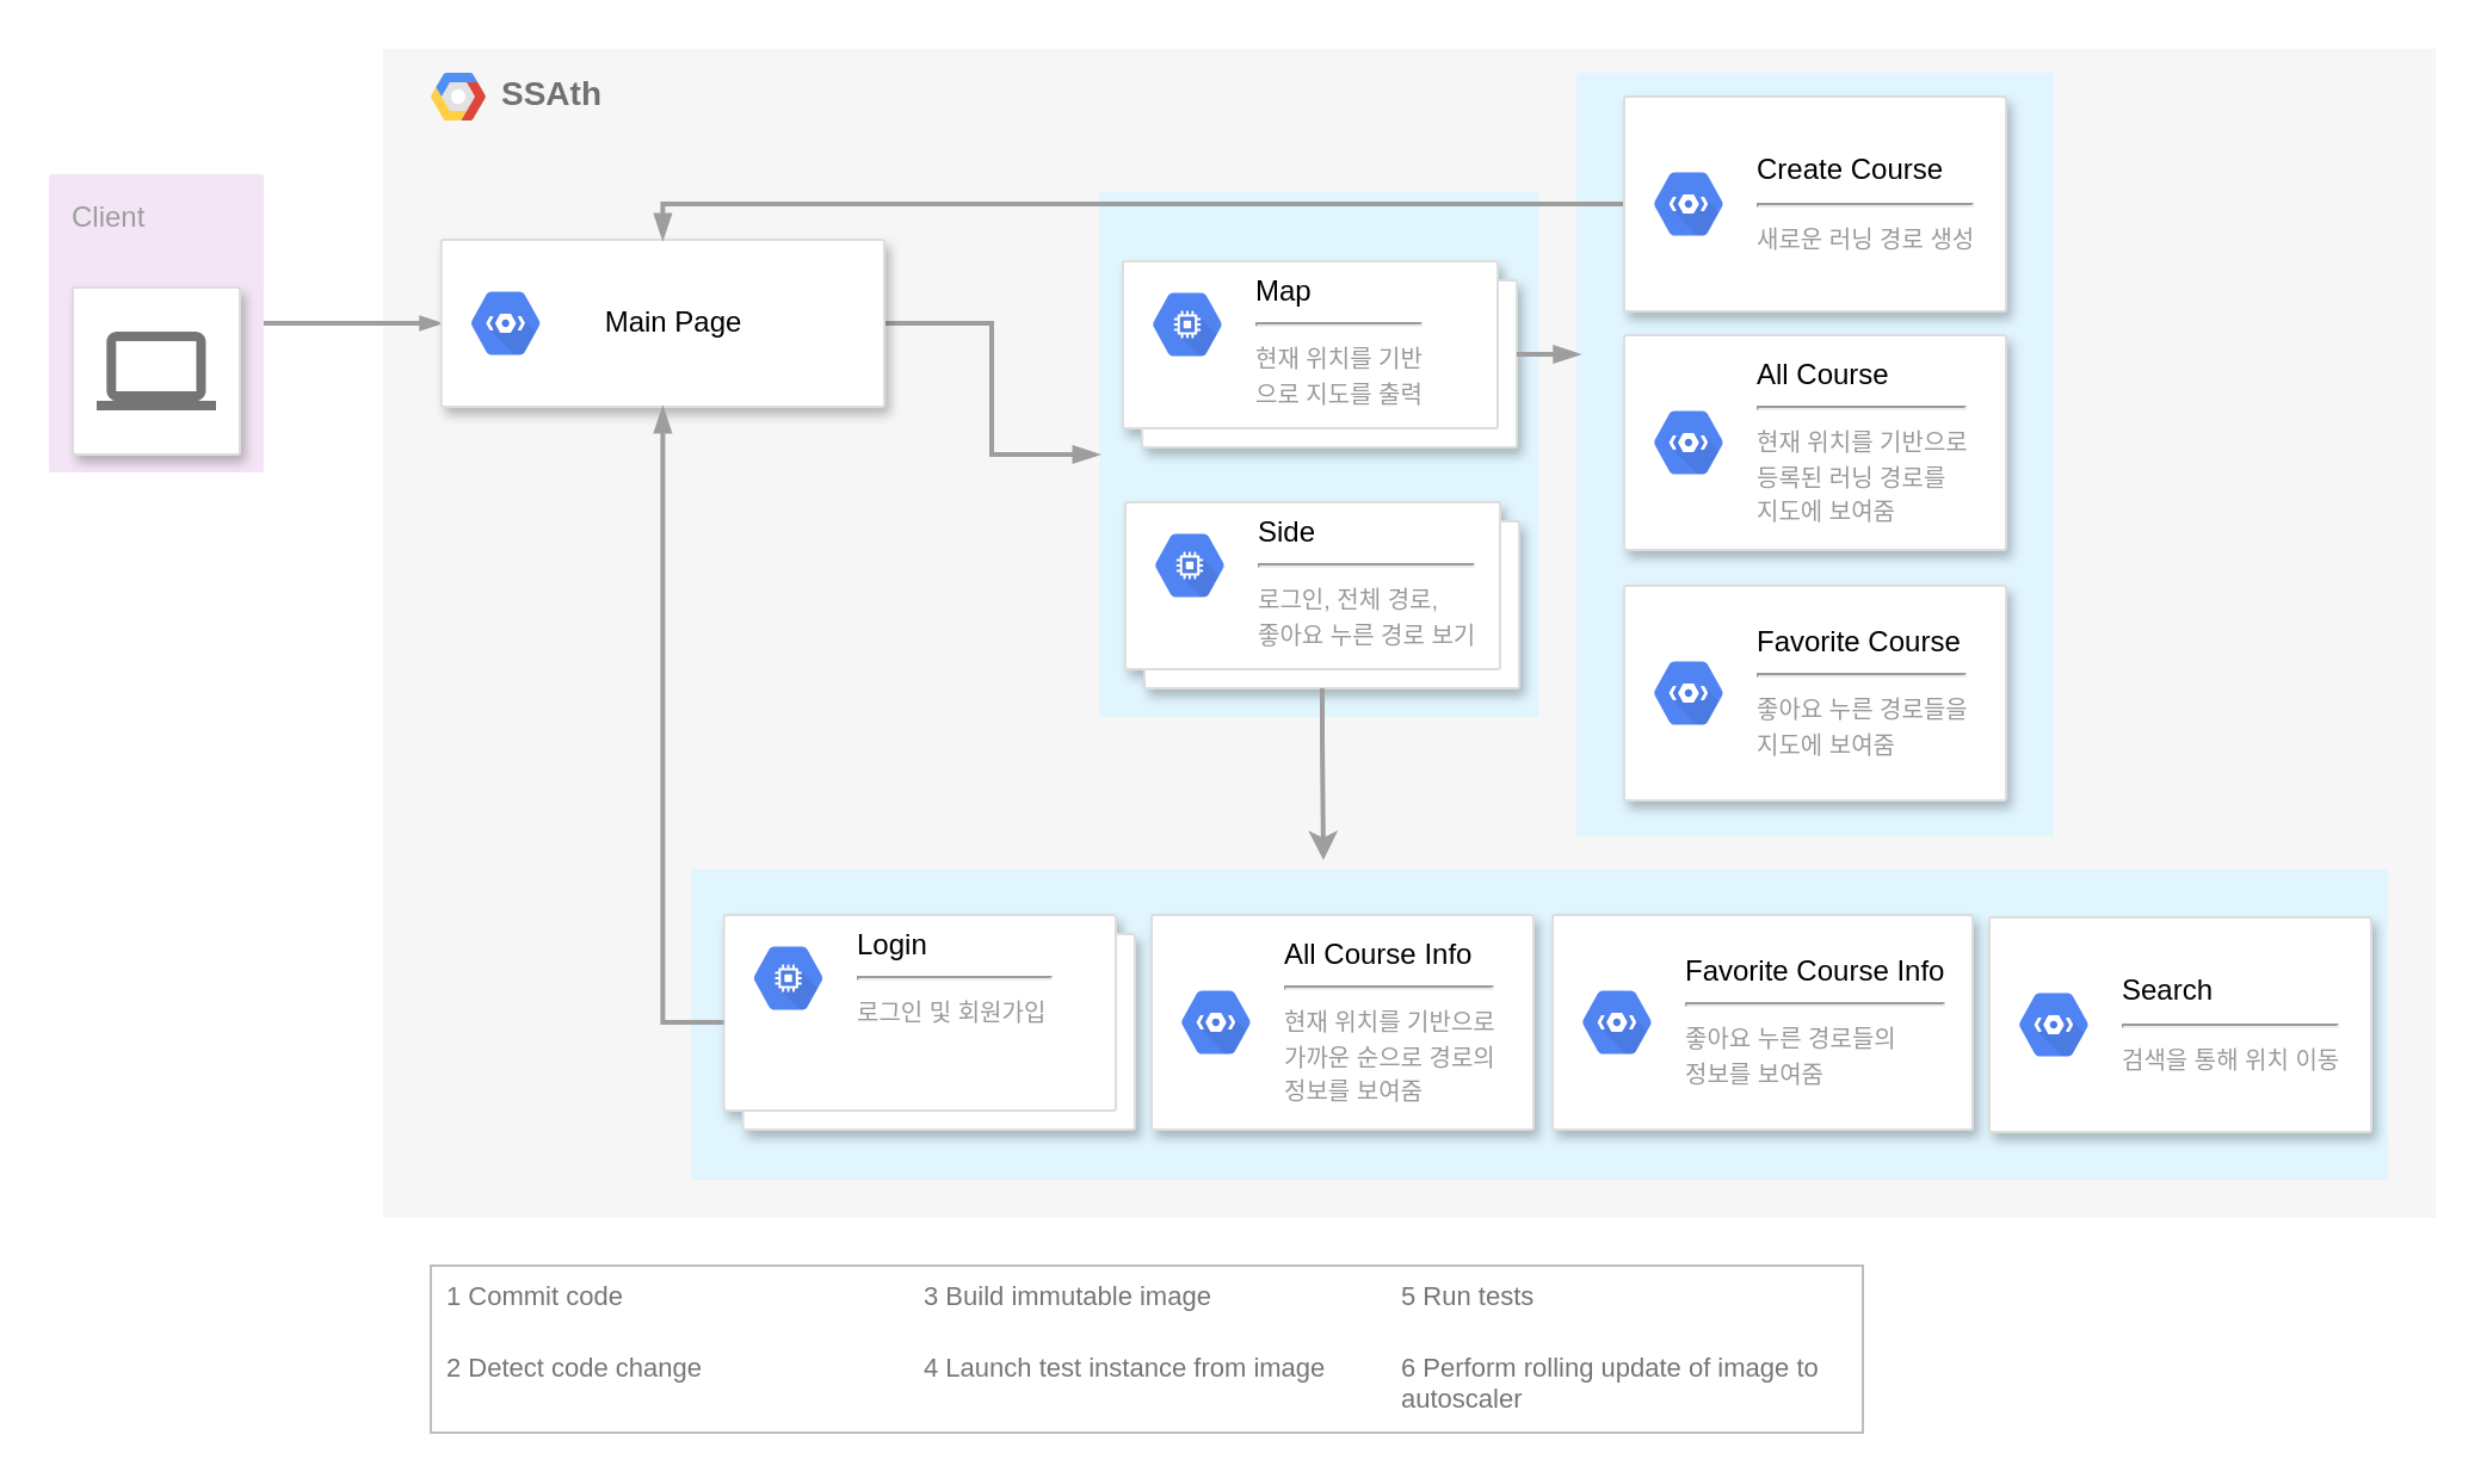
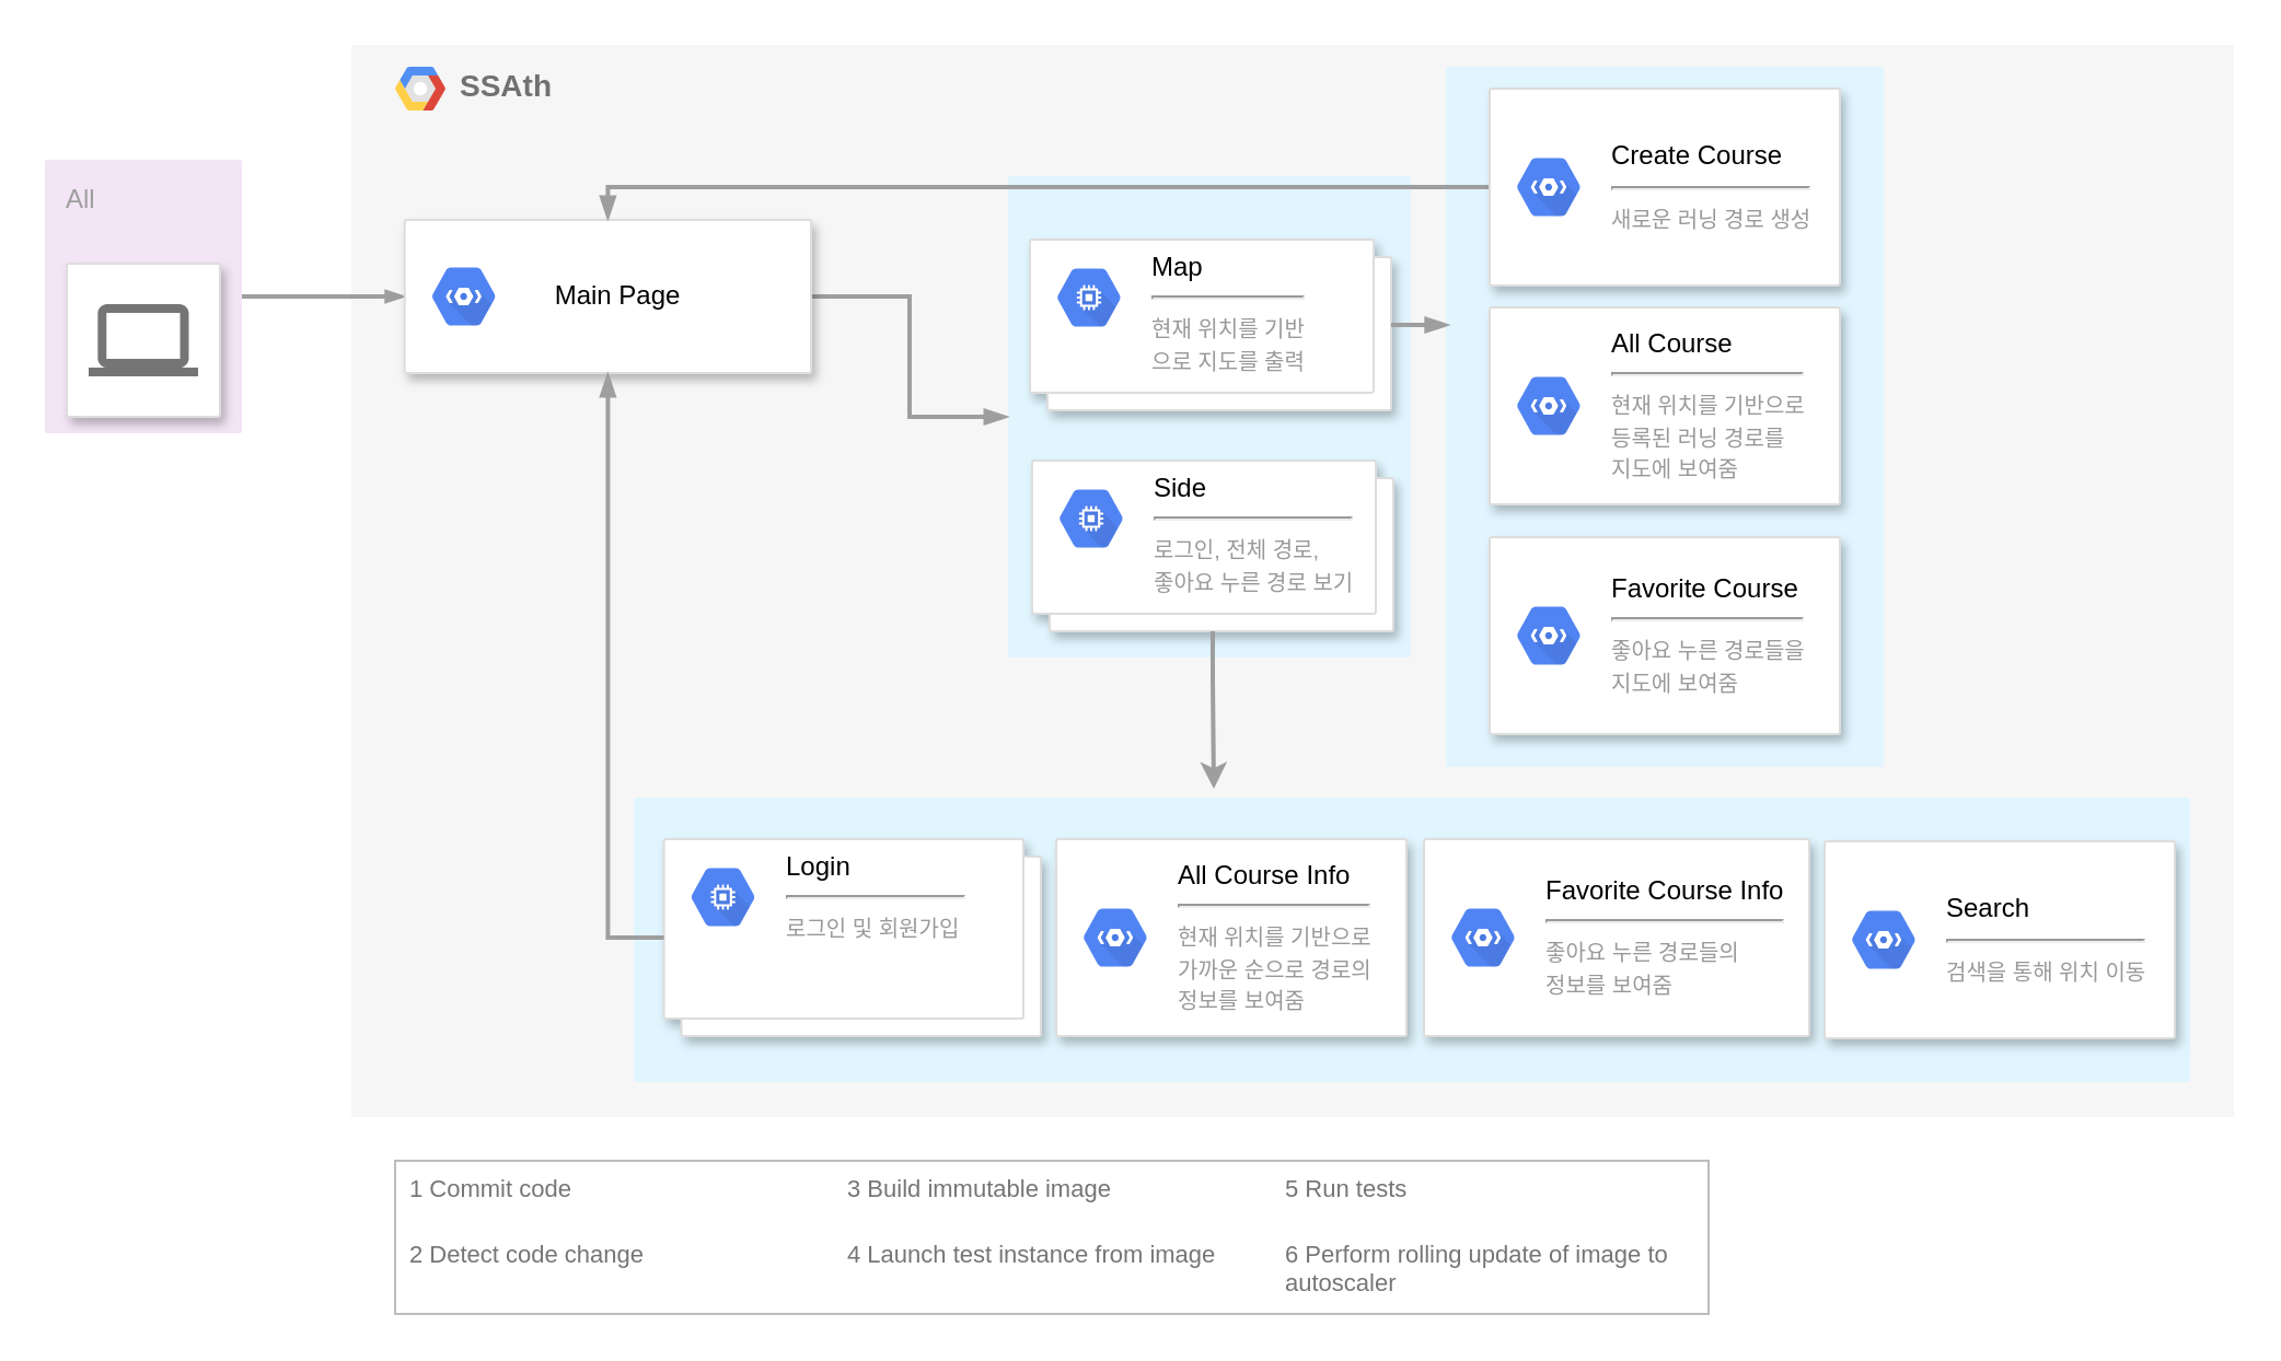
- <mxCell id="5" value="Client" style="rounded=1;absoluteArcSize=1;arcSize=2;html=1;strokeColor=none;gradientColor=none;shadow=0;dashed=0;strokeColor=none;fontSize=12;fontColor=#9E9E9E;align=left;verticalAlign=top;spacing=10;spacingTop=-4;fillColor=#F3E5F5;" parent="1" vertex="1"><mxGeometry x="20" y="72.5" width="90" height="125" as="geometry" /></mxCell>
+ <mxCell id="5" value="All" style="rounded=1;absoluteArcSize=1;arcSize=2;html=1;strokeColor=none;gradientColor=none;shadow=0;dashed=0;strokeColor=none;fontSize=12;fontColor=#9E9E9E;align=left;verticalAlign=top;spacing=10;spacingTop=-4;fillColor=#F3E5F5;" parent="1" vertex="1"><mxGeometry x="20" y="72.5" width="90" height="125" as="geometry" /></mxCell>
